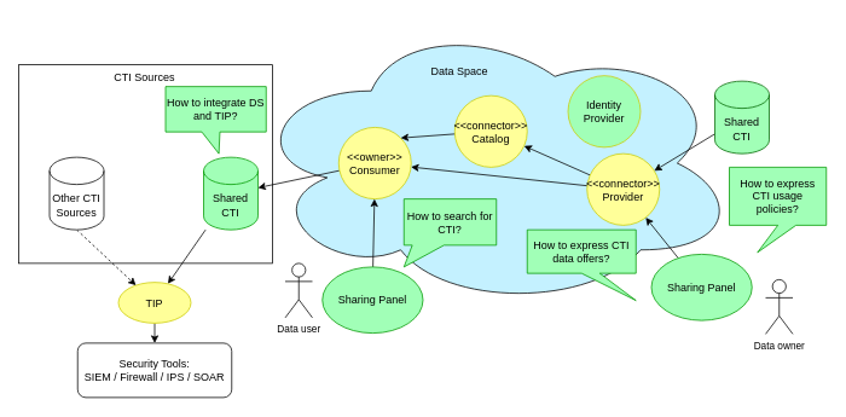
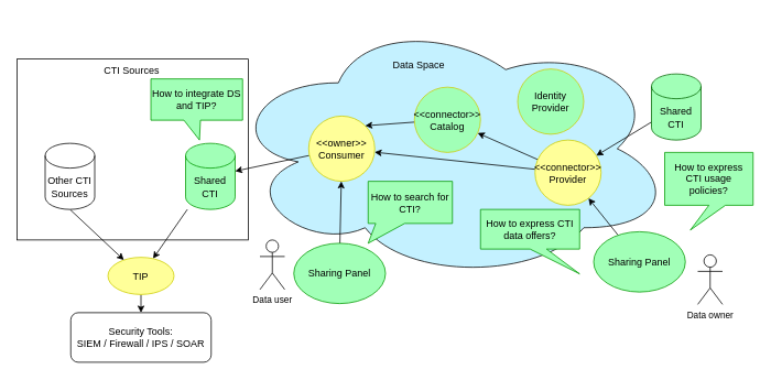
- <mxCell id="15" value="&amp;lt;&amp;lt;connector&amp;gt;&amp;gt;&lt;br&gt;Catalog" style="ellipse;whiteSpace=wrap;html=1;aspect=fixed;strokeColor=#CCCC00;fillColor=#FFFF99;" parent="1" vertex="1"><mxGeometry x="501" y="105" width="80" height="79" as="geometry" /></mxCell>
+ <mxCell id="15" value="&amp;lt;&amp;lt;connector&amp;gt;&amp;gt;&lt;br&gt;Catalog" style="ellipse;whiteSpace=wrap;html=1;aspect=fixed;strokeColor=#CCCC00;fillColor=#a1ffb7;" parent="1" vertex="1"><mxGeometry x="501" y="105" width="80" height="79" as="geometry" /></mxCell>
- <mxCell id="22" style="rounded=0;orthogonalLoop=1;jettySize=auto;html=1;exitX=0.5;exitY=1;exitDx=0;exitDy=0;exitPerimeter=0;dashed=1;" parent="1" source="23" target="20" edge="1"><mxGeometry relative="1" as="geometry" /></mxCell>
+ <mxCell id="22" style="rounded=0;orthogonalLoop=1;jettySize=auto;html=1;exitX=0.5;exitY=1;exitDx=0;exitDy=0;exitPerimeter=0;" parent="1" source="23" target="20" edge="1"><mxGeometry relative="1" as="geometry" /></mxCell>
